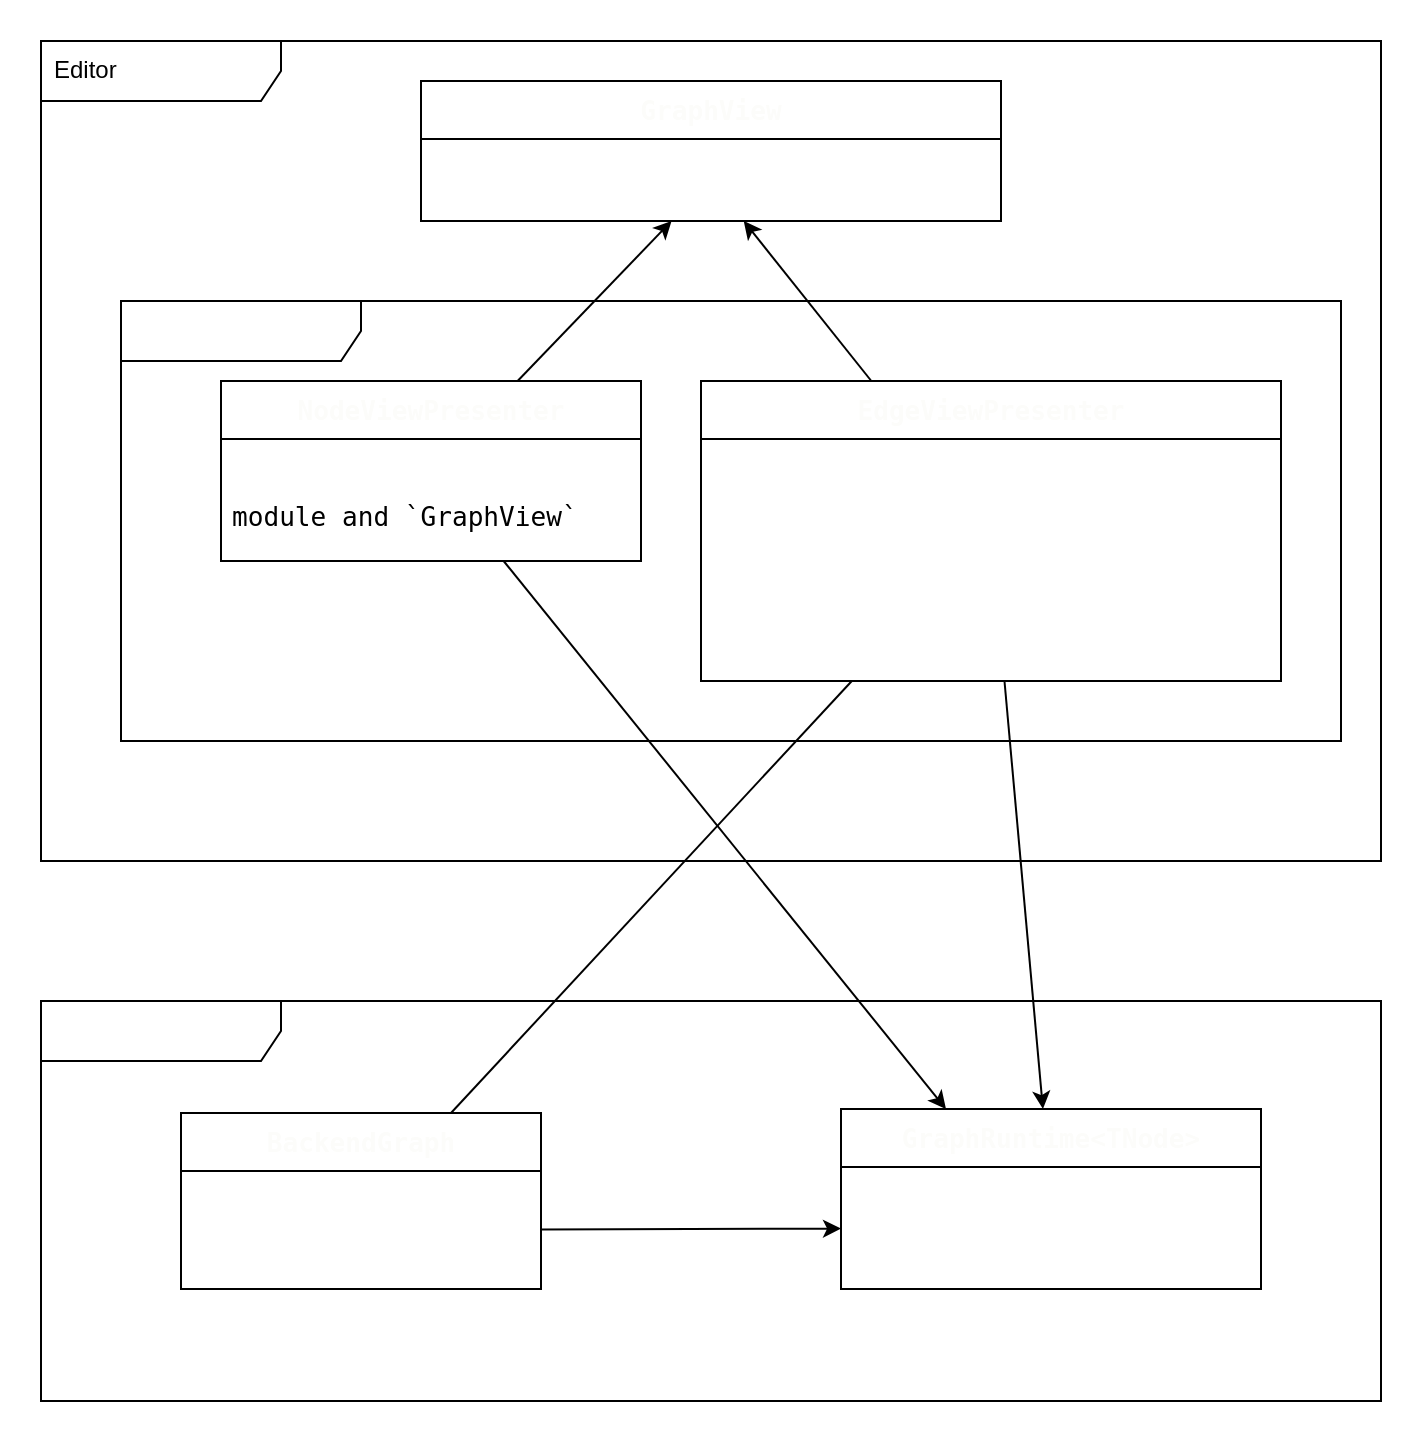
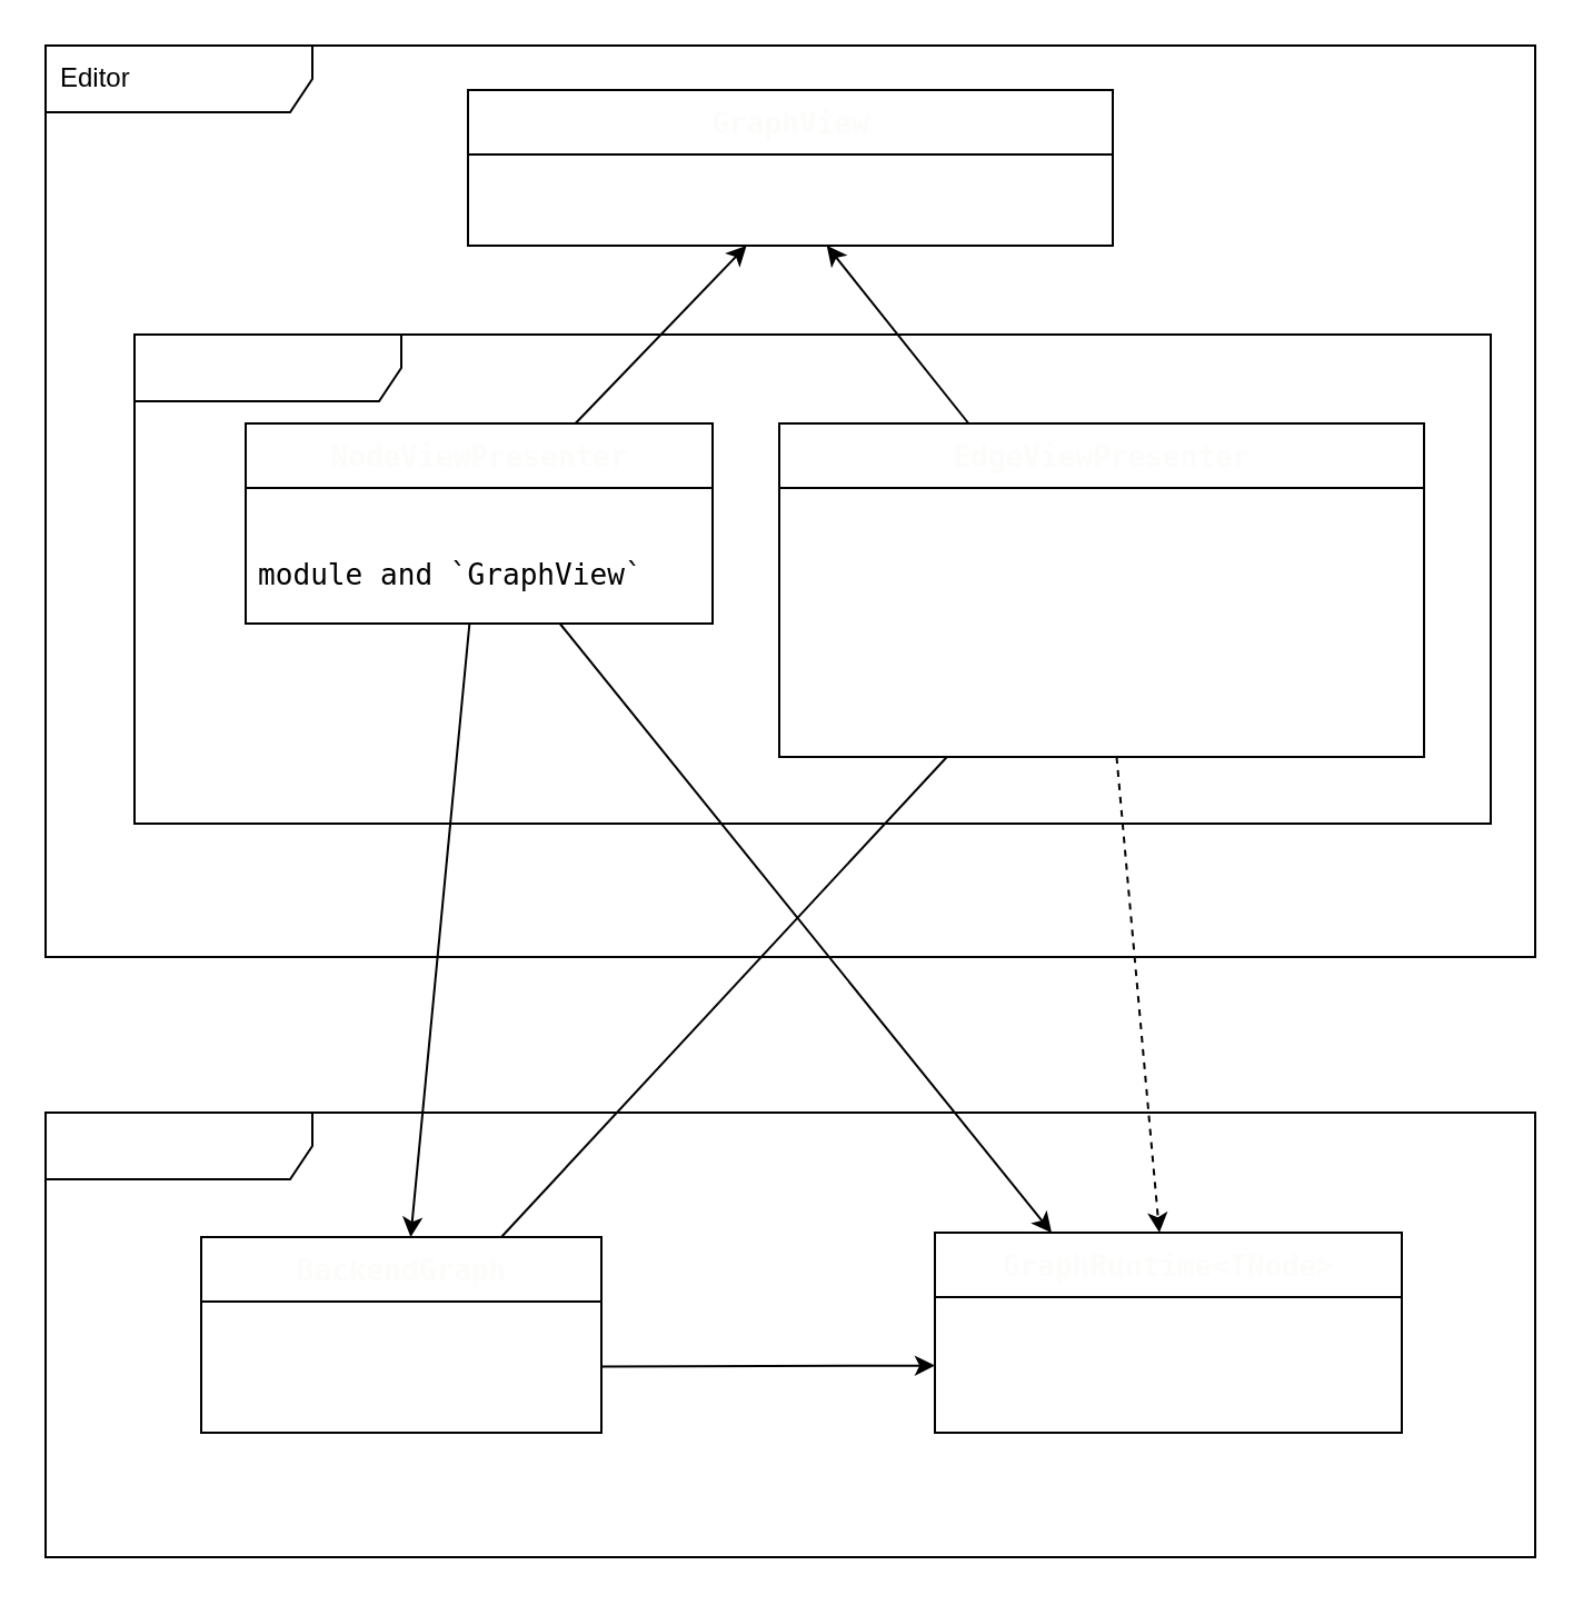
+ <mxCell id="8" style="edgeStyle=none;html=1;fontColor=#FFFFFF;" edge="1" parent="1" source="10" target="19"><mxGeometry relative="1" as="geometry" /></mxCell>
- <mxCell id="13" style="edgeStyle=none;html=1;fontColor=#FFFFFF;" edge="1" parent="1" source="15" target="17"><mxGeometry relative="1" as="geometry" /></mxCell>
+ <mxCell id="13" style="edgeStyle=none;html=1;fontColor=#FFFFFF;dashed=1;" edge="1" parent="1" source="15" target="17"><mxGeometry relative="1" as="geometry" /></mxCell>
